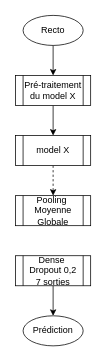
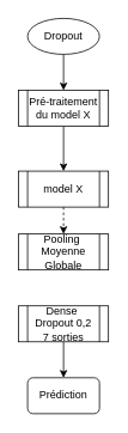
- <mxCell id="3" value="Recto" style="ellipse;whiteSpace=wrap;html=1;" parent="1" vertex="1"><mxGeometry x="30" y="20" width="80" height="40" as="geometry" /></mxCell>
+ <mxCell id="3" value="Dropout" style="ellipse;whiteSpace=wrap;html=1;" parent="1" vertex="1"><mxGeometry x="30" y="20" width="80" height="40" as="geometry" /></mxCell>
- <mxCell id="7" value="model X" style="shape=process;whiteSpace=wrap;html=1;backgroundOutline=1;" parent="1" vertex="1"><mxGeometry x="20" y="180" width="100" height="40" as="geometry" /></mxCell>
+ <mxCell id="7" value="model X" style="shape=process;whiteSpace=wrap;html=1;backgroundOutline=1;" parent="1" vertex="1"><mxGeometry x="20" y="190" width="100" height="40" as="geometry" /></mxCell>
- <mxCell id="11" value="Prédiction" style="ellipse;whiteSpace=wrap;html=1;" parent="1" vertex="1"><mxGeometry x="30" y="420" width="80" height="40" as="geometry" /></mxCell>
+ <mxCell id="11" value="Prédiction" style="whiteSpace=wrap;html=1;rounded=1;" parent="1" vertex="1"><mxGeometry x="30" y="420" width="80" height="40" as="geometry" /></mxCell>
